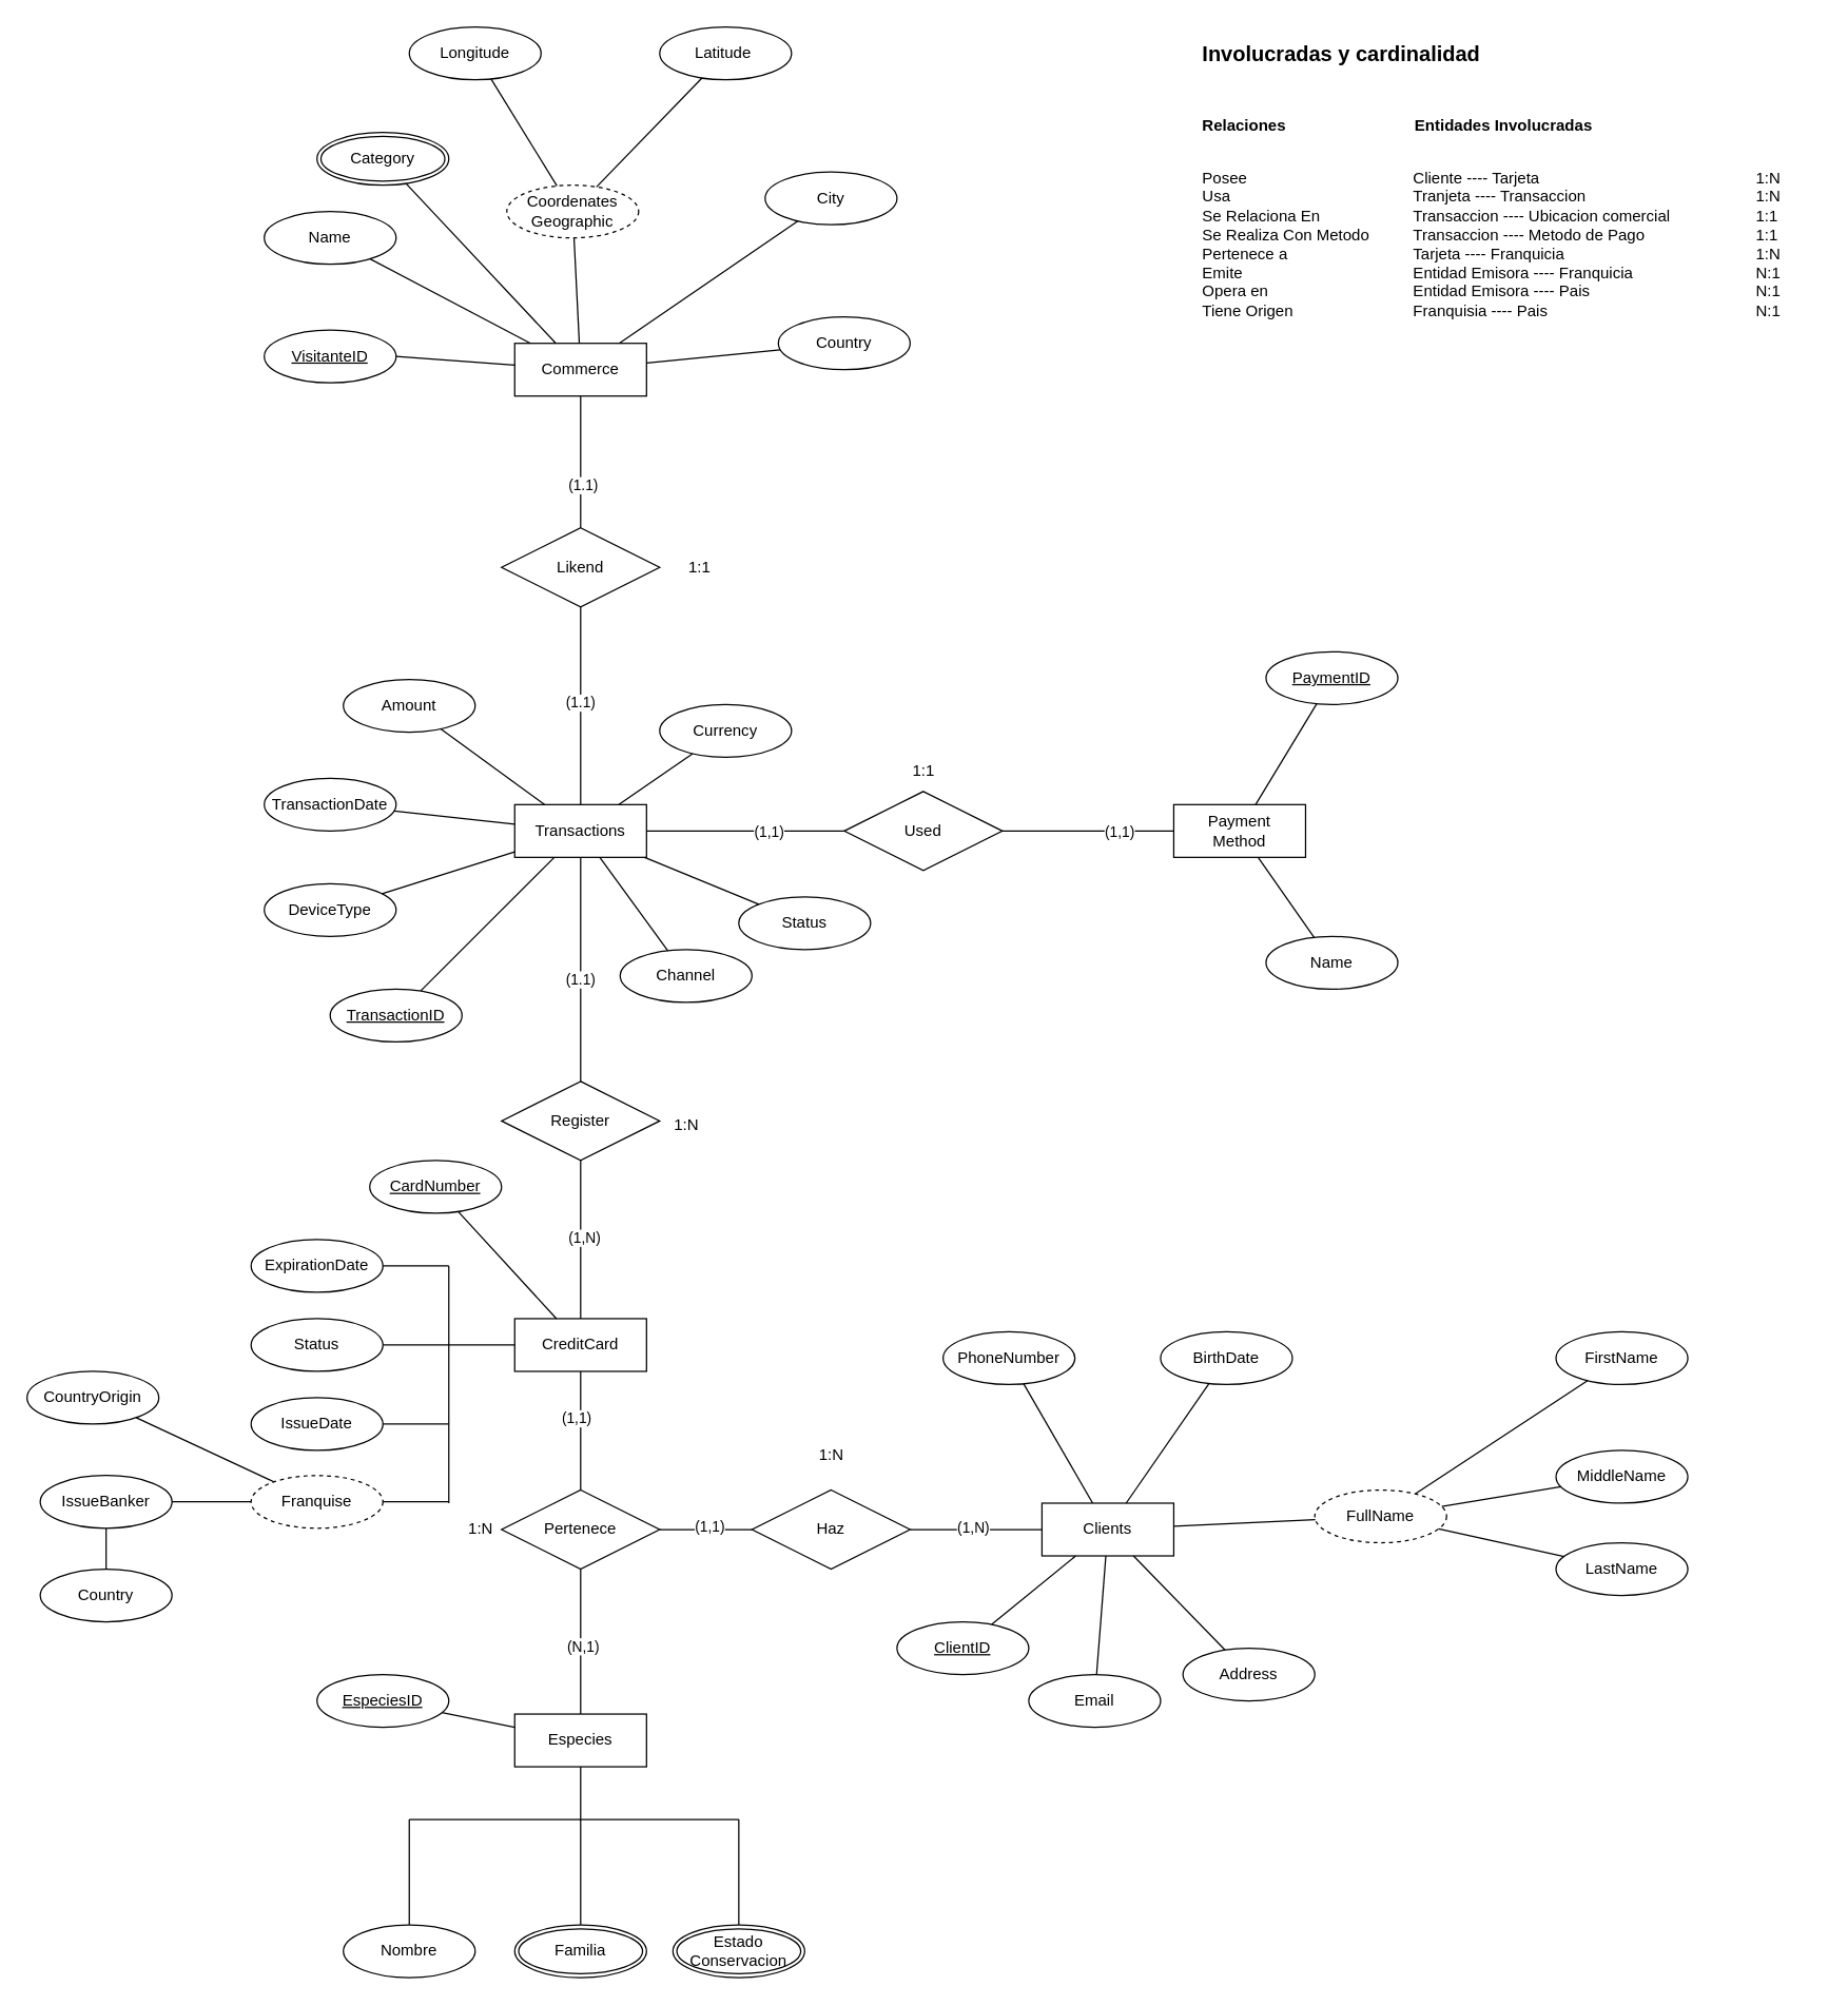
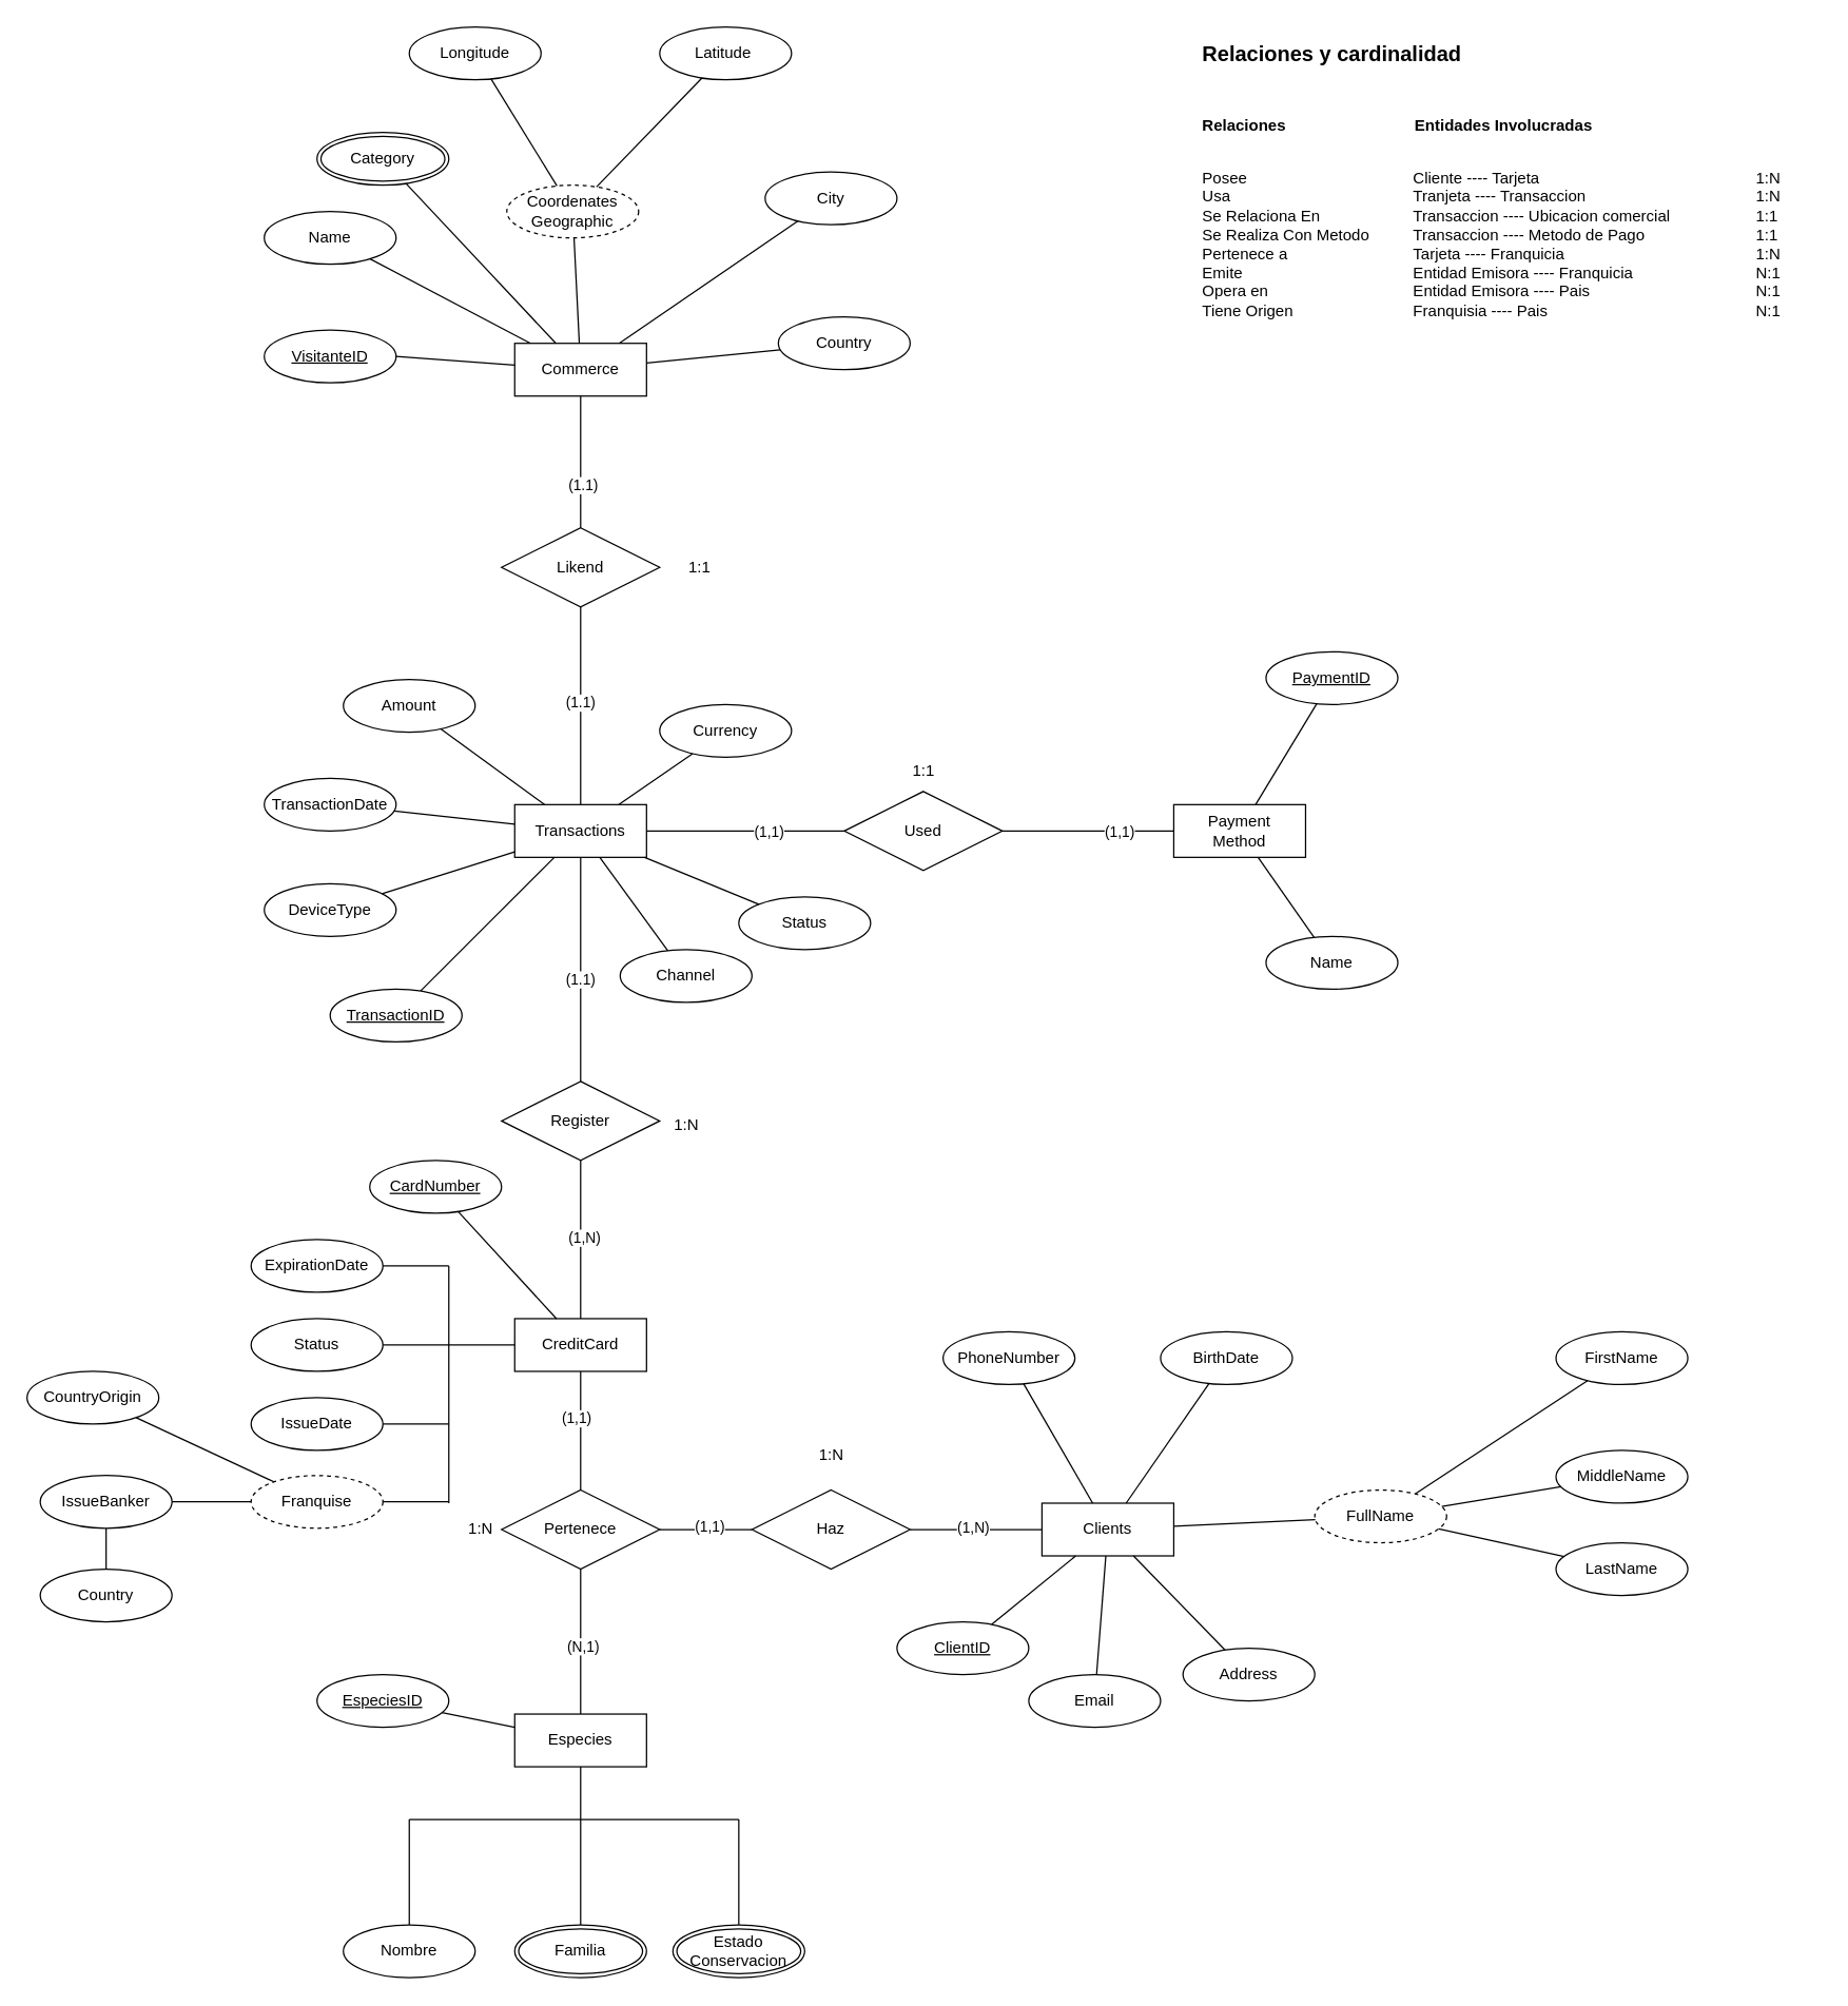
- <mxCell id="116" value="&lt;font size=&quot;3&quot;&gt;&lt;b&gt;Involucradas y cardinalidad&lt;/b&gt;&lt;/font&gt;" style="text;html=1;align=left;verticalAlign=middle;resizable=0;points=[];autosize=1;strokeColor=none;fillColor=none;" vertex="1" parent="1"><mxGeometry x="910" y="25" width="220" height="30" as="geometry" /></mxCell>
+ <mxCell id="116" value="&lt;font size=&quot;3&quot;&gt;&lt;b&gt;Relaciones y cardinalidad&lt;/b&gt;&lt;/font&gt;" style="text;html=1;align=left;verticalAlign=middle;resizable=0;points=[];autosize=1;strokeColor=none;fillColor=none;" vertex="1" parent="1"><mxGeometry x="910" y="25" width="220" height="30" as="geometry" /></mxCell>
